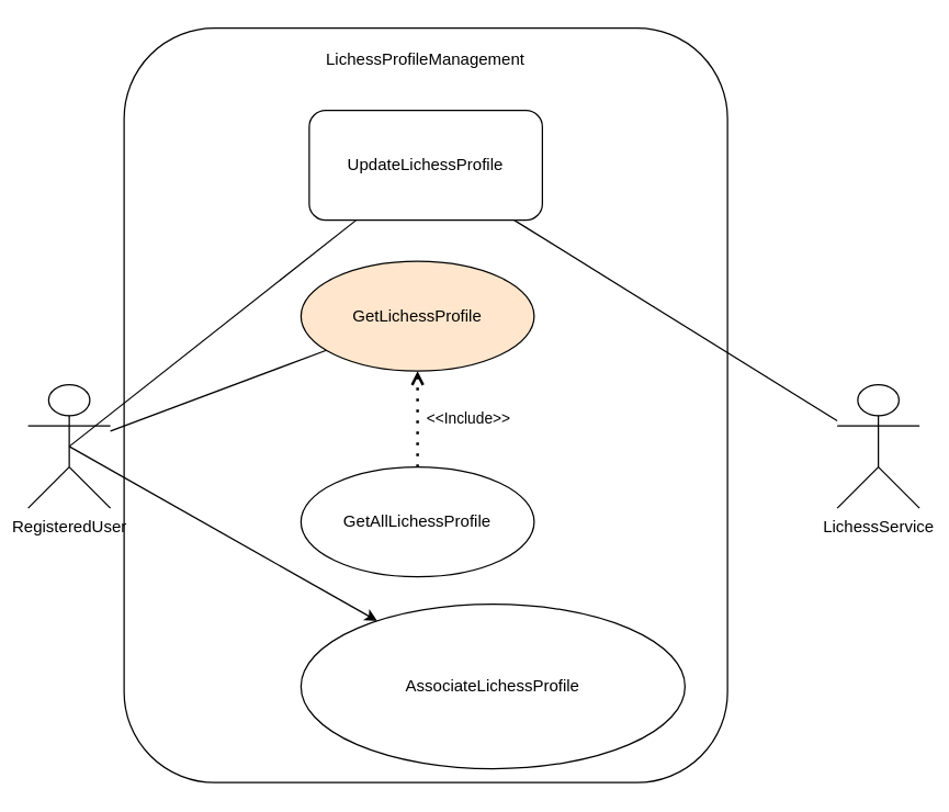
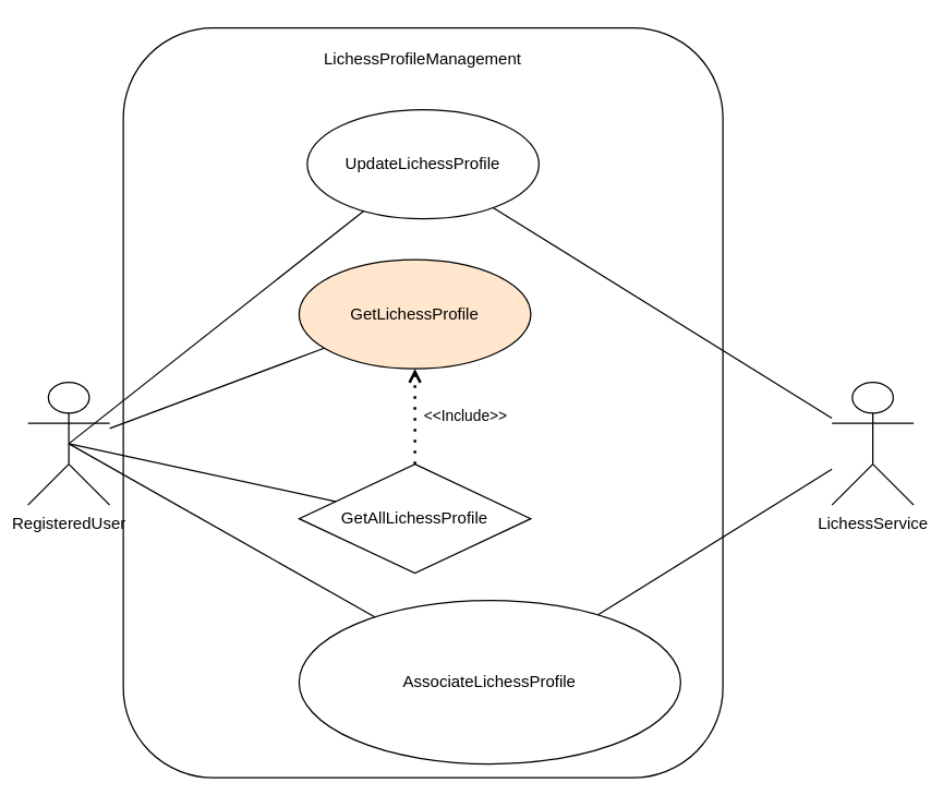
- <mxCell id="6" value="UpdateLichessProfile" style="whiteSpace=wrap;html=1;rounded=1;" vertex="1" parent="1"><mxGeometry x="225" y="80" width="170" height="80" as="geometry" /></mxCell>
+ <mxCell id="6" value="UpdateLichessProfile" style="ellipse;whiteSpace=wrap;html=1;" vertex="1" parent="1"><mxGeometry x="225" y="80" width="170" height="80" as="geometry" /></mxCell>
+ <mxCell id="8" value="" style="endArrow=none;html=1;rounded=0;exitX=0.5;exitY=0.5;exitDx=0;exitDy=0;exitPerimeter=0;" edge="1" parent="1" source="3" target="5"><mxGeometry width="50" height="50" relative="1" as="geometry"><mxPoint x="40" y="350" as="sourcePoint" /><mxPoint x="256" y="461" as="targetPoint" /></mxGeometry></mxCell>
- <mxCell id="5" value="GetAllLichessProfile" style="ellipse;whiteSpace=wrap;html=1;container=1;" vertex="1" parent="1"><mxGeometry x="219" y="340" width="170" height="80" as="geometry" /></mxCell>
+ <mxCell id="5" value="GetAllLichessProfile" style="rhombus;whiteSpace=wrap;html=1;container=1;" vertex="1" parent="1"><mxGeometry x="219" y="340" width="170" height="80" as="geometry" /></mxCell>
+ <mxCell id="12" value="" style="endArrow=none;html=1;rounded=0;" edge="1" parent="1" source="10" target="4"><mxGeometry width="50" height="50" relative="1" as="geometry"><mxPoint x="620" y="326" as="sourcePoint" /><mxPoint x="385" y="252" as="targetPoint" /></mxGeometry></mxCell>
- <mxCell id="7" value="" style="endArrow=classic;html=1;rounded=0;exitX=0.5;exitY=0.5;exitDx=0;exitDy=0;exitPerimeter=0;" edge="1" parent="1" source="3" target="4"><mxGeometry width="50" height="50" relative="1" as="geometry"><mxPoint x="60" y="380" as="sourcePoint" /><mxPoint x="330" y="320" as="targetPoint" /></mxGeometry></mxCell>
+ <mxCell id="7" value="" style="endArrow=none;html=1;rounded=0;exitX=0.5;exitY=0.5;exitDx=0;exitDy=0;exitPerimeter=0;" edge="1" parent="1" source="3" target="4"><mxGeometry width="50" height="50" relative="1" as="geometry"><mxPoint x="60" y="380" as="sourcePoint" /><mxPoint x="330" y="320" as="targetPoint" /></mxGeometry></mxCell>
